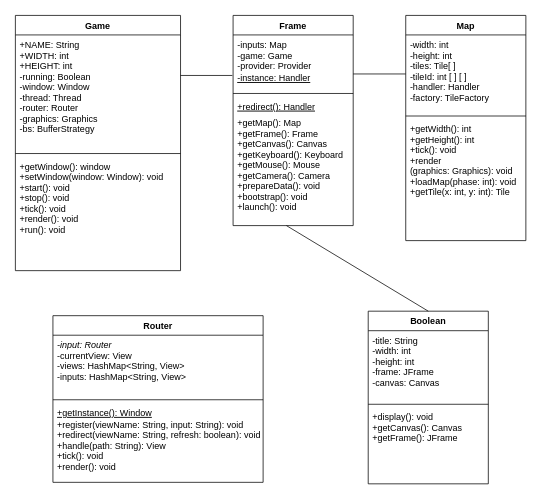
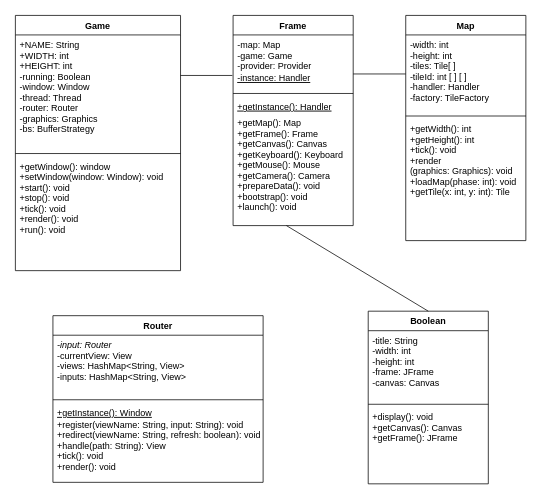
- <mxCell id="7" value="-inputs: Map&#10;-game: Game&#10;-provider: Provider&#10;" style="text;strokeColor=none;fillColor=none;align=left;verticalAlign=top;spacingLeft=4;spacingRight=4;overflow=hidden;rotatable=0;points=[[0,0.5],[1,0.5]];portConstraint=eastwest;" parent="6" vertex="1"><mxGeometry y="26" width="160" height="44" as="geometry" /></mxCell>
+ <mxCell id="7" value="-map: Map&#10;-game: Game&#10;-provider: Provider&#10;" style="text;strokeColor=none;fillColor=none;align=left;verticalAlign=top;spacingLeft=4;spacingRight=4;overflow=hidden;rotatable=0;points=[[0,0.5],[1,0.5]];portConstraint=eastwest;" parent="6" vertex="1"><mxGeometry y="26" width="160" height="44" as="geometry" /></mxCell>
- <mxCell id="10" value="+redirect(): Handler" style="text;strokeColor=none;fillColor=none;align=left;verticalAlign=top;spacingLeft=4;spacingRight=4;overflow=hidden;rotatable=0;points=[[0,0.5],[1,0.5]];portConstraint=eastwest;fontStyle=4" parent="6" vertex="1"><mxGeometry y="108" width="160" height="22" as="geometry" /></mxCell>
+ <mxCell id="10" value="+getInstance(): Handler" style="text;strokeColor=none;fillColor=none;align=left;verticalAlign=top;spacingLeft=4;spacingRight=4;overflow=hidden;rotatable=0;points=[[0,0.5],[1,0.5]];portConstraint=eastwest;fontStyle=4" parent="6" vertex="1"><mxGeometry y="108" width="160" height="22" as="geometry" /></mxCell>
